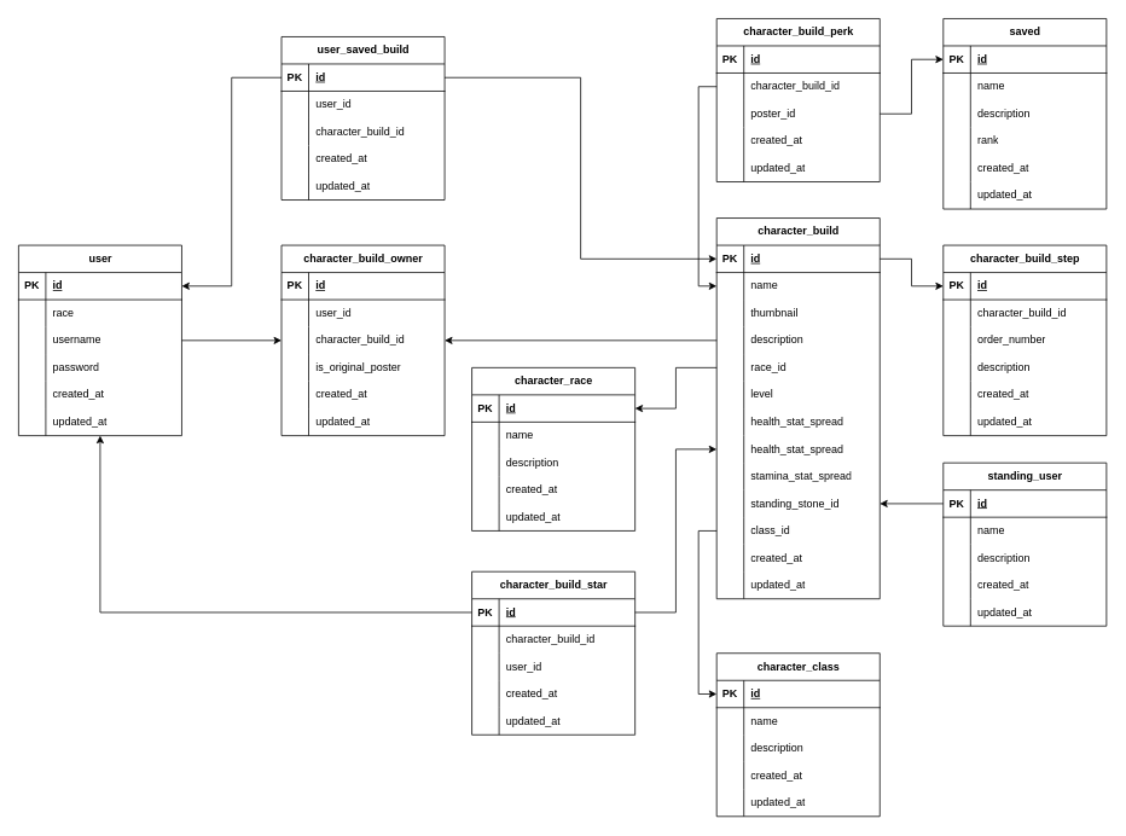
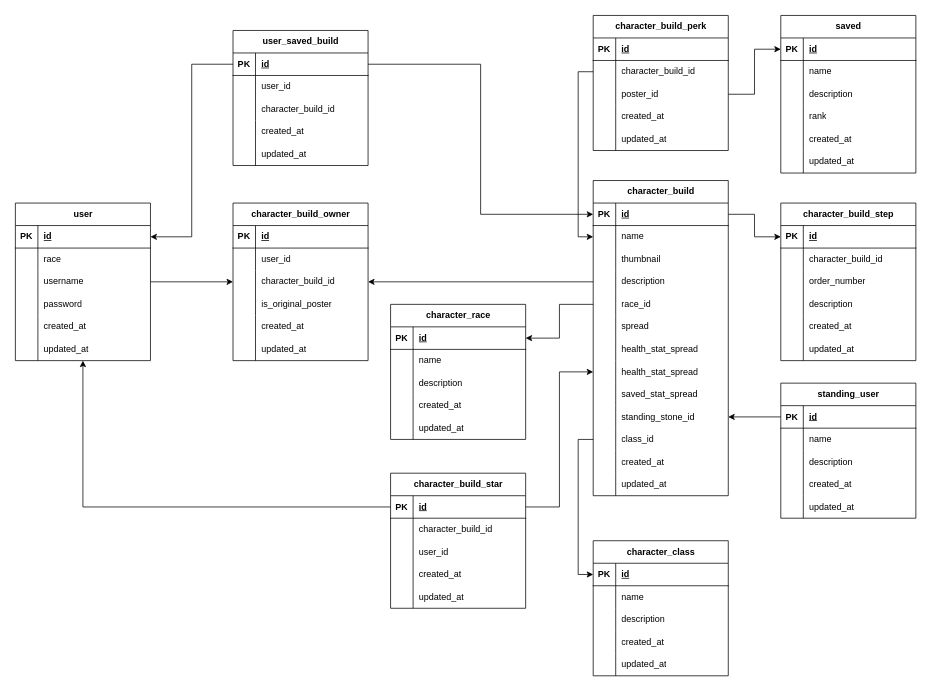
- <mxCell id="39" value="level" style="shape=partialRectangle;connectable=0;fillColor=none;top=0;left=0;bottom=0;right=0;align=left;spacingLeft=6;overflow=hidden;whiteSpace=wrap;html=1;" parent="37" vertex="1"><mxGeometry x="30" width="150" height="30" as="geometry"><mxRectangle width="150" height="30" as="alternateBounds" /></mxGeometry></mxCell>
+ <mxCell id="39" value="spread" style="shape=partialRectangle;connectable=0;fillColor=none;top=0;left=0;bottom=0;right=0;align=left;spacingLeft=6;overflow=hidden;whiteSpace=wrap;html=1;" parent="37" vertex="1"><mxGeometry x="30" width="150" height="30" as="geometry"><mxRectangle width="150" height="30" as="alternateBounds" /></mxGeometry></mxCell>
- <mxCell id="48" value="stamina_stat_spread" style="shape=partialRectangle;connectable=0;fillColor=none;top=0;left=0;bottom=0;right=0;align=left;spacingLeft=6;overflow=hidden;whiteSpace=wrap;html=1;" parent="46" vertex="1"><mxGeometry x="30" width="150" height="30" as="geometry"><mxRectangle width="150" height="30" as="alternateBounds" /></mxGeometry></mxCell>
+ <mxCell id="48" value="saved_stat_spread" style="shape=partialRectangle;connectable=0;fillColor=none;top=0;left=0;bottom=0;right=0;align=left;spacingLeft=6;overflow=hidden;whiteSpace=wrap;html=1;" parent="46" vertex="1"><mxGeometry x="30" width="150" height="30" as="geometry"><mxRectangle width="150" height="30" as="alternateBounds" /></mxGeometry></mxCell>
